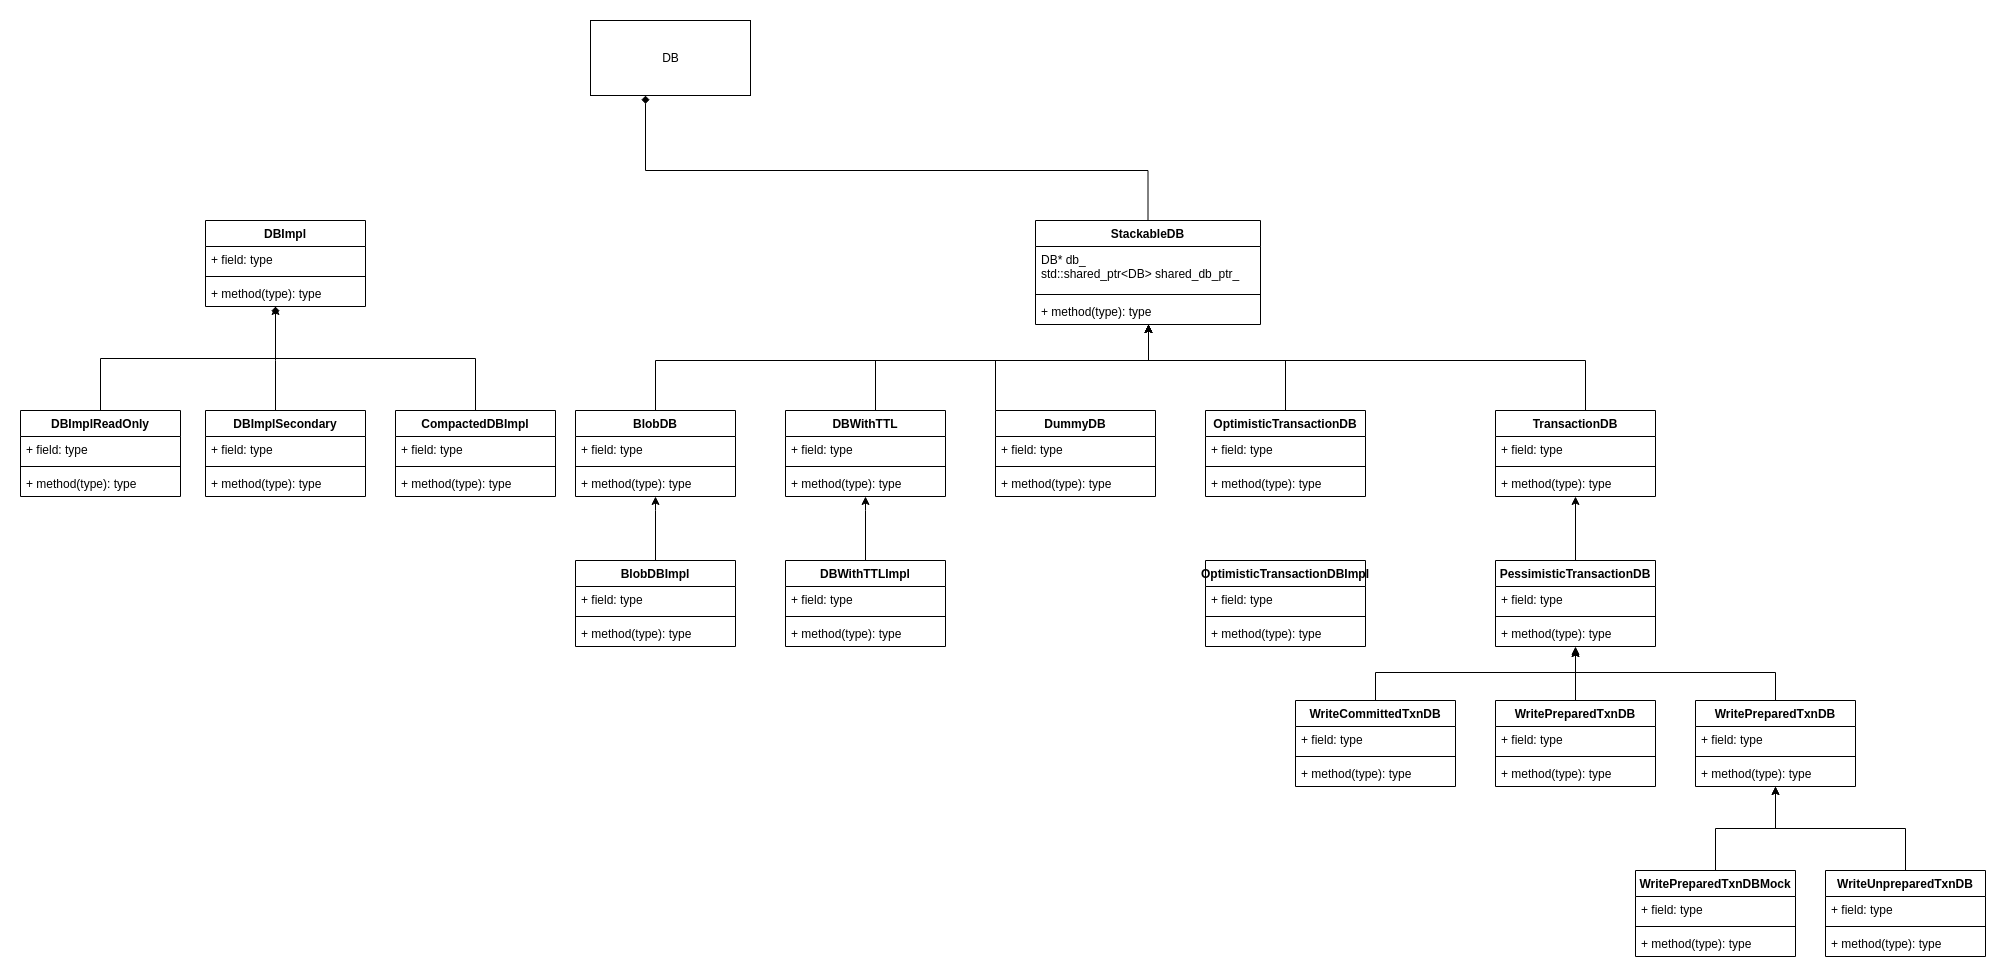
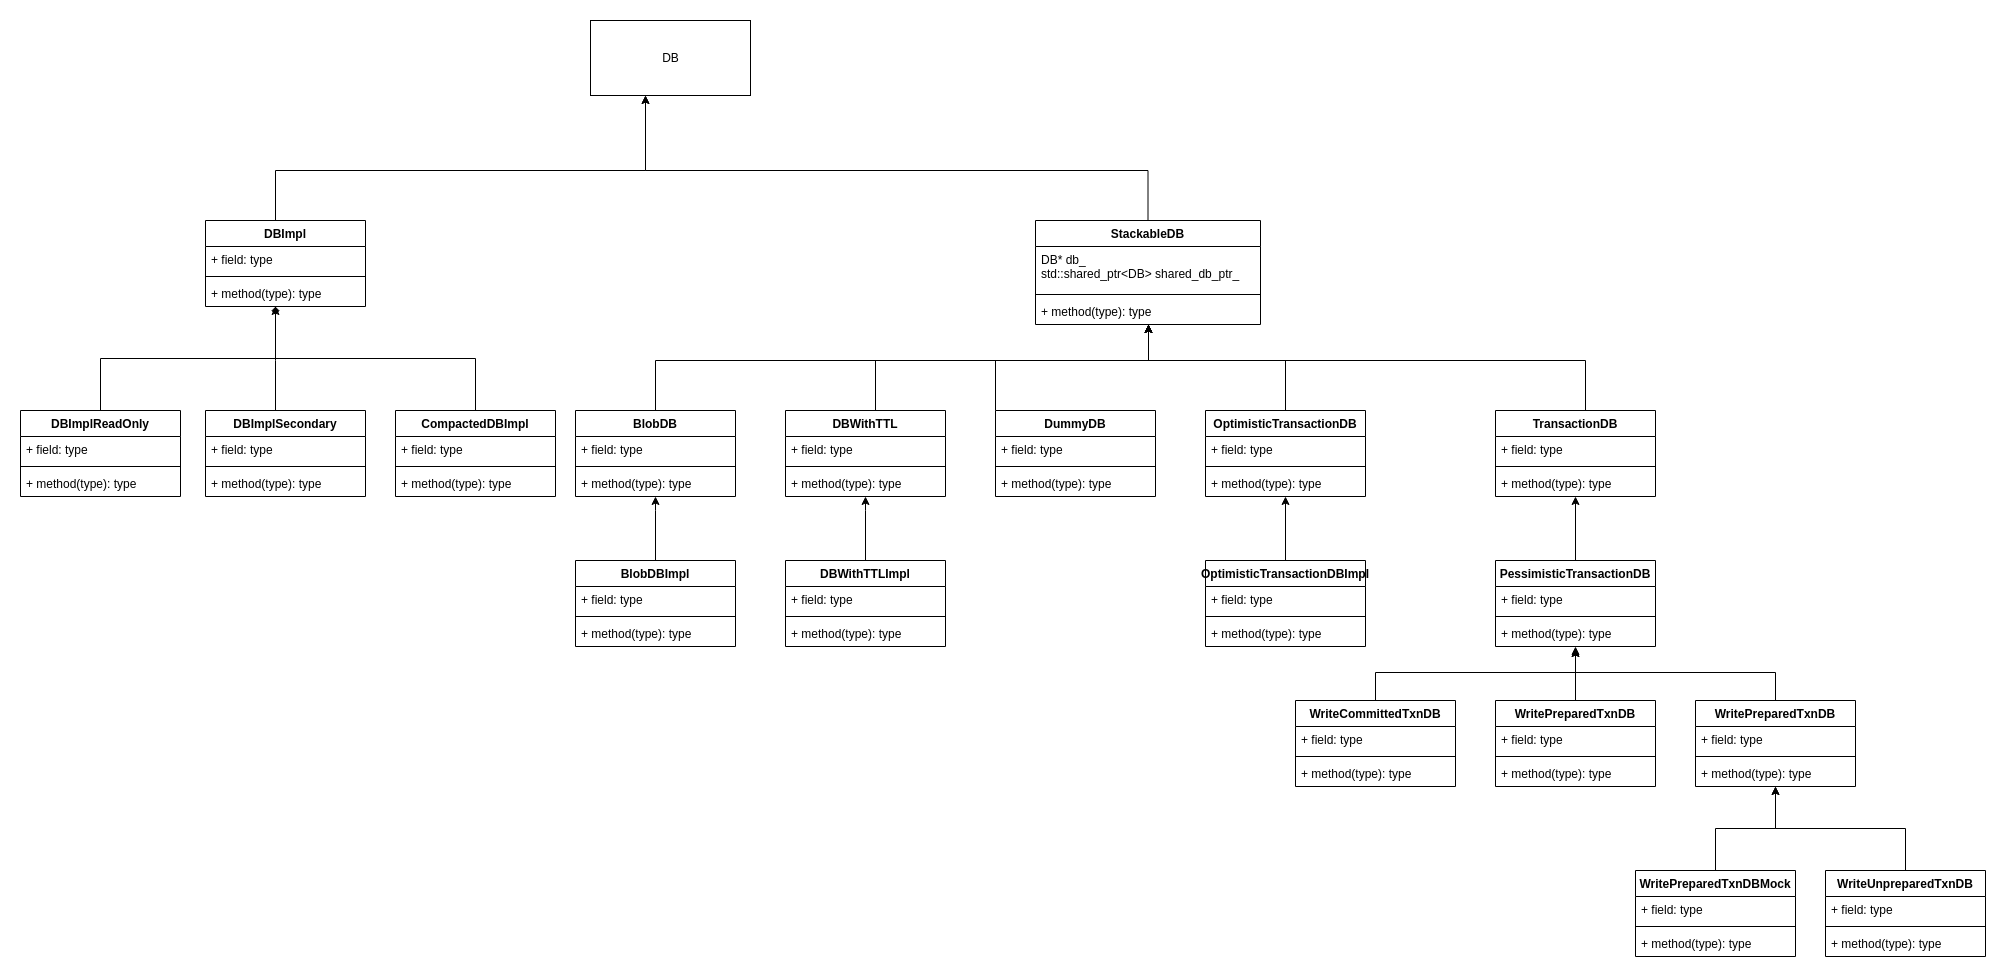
+ <mxCell id="3" style="edgeStyle=orthogonalEdgeStyle;rounded=0;orthogonalLoop=1;jettySize=auto;html=1;" edge="1" parent="1" source="4" target="2"><mxGeometry relative="1" as="geometry"><Array as="points"><mxPoint x="275" y="170" /><mxPoint x="645" y="170" /></Array></mxGeometry></mxCell>
- <mxCell id="23" style="edgeStyle=orthogonalEdgeStyle;rounded=0;orthogonalLoop=1;jettySize=auto;html=1;endArrow=diamond;" edge="1" parent="1" source="24" target="2"><mxGeometry relative="1" as="geometry"><Array as="points"><mxPoint x="1148" y="170" /><mxPoint x="645" y="170" /></Array></mxGeometry></mxCell>
+ <mxCell id="23" style="edgeStyle=orthogonalEdgeStyle;rounded=0;orthogonalLoop=1;jettySize=auto;html=1;" edge="1" parent="1" source="24" target="2"><mxGeometry relative="1" as="geometry"><Array as="points"><mxPoint x="1148" y="170" /><mxPoint x="645" y="170" /></Array></mxGeometry></mxCell>
+ <mxCell id="58" style="edgeStyle=orthogonalEdgeStyle;rounded=0;orthogonalLoop=1;jettySize=auto;html=1;" edge="1" parent="1" source="59" target="54"><mxGeometry relative="1" as="geometry" /></mxCell>
